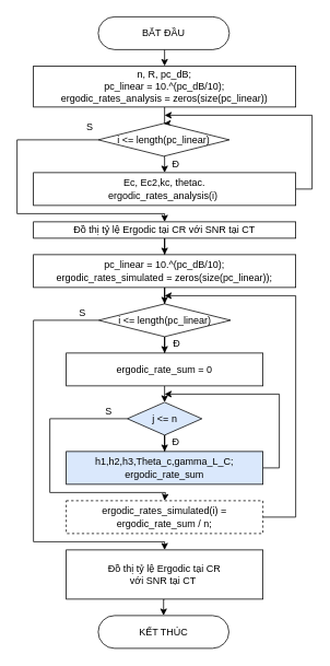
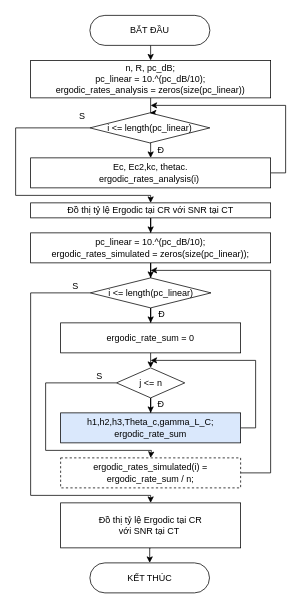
- <mxCell id="27" value="j &amp;lt;= n" style="rhombus;whiteSpace=wrap;html=1;fillColor=#dae8fc;" parent="1" vertex="1"><mxGeometry x="154.5" y="490" width="91" height="40" as="geometry" /></mxCell>
+ <mxCell id="27" value="j &amp;lt;= n" style="rhombus;whiteSpace=wrap;html=1;" parent="1" vertex="1"><mxGeometry x="154.5" y="490" width="91" height="40" as="geometry" /></mxCell>
